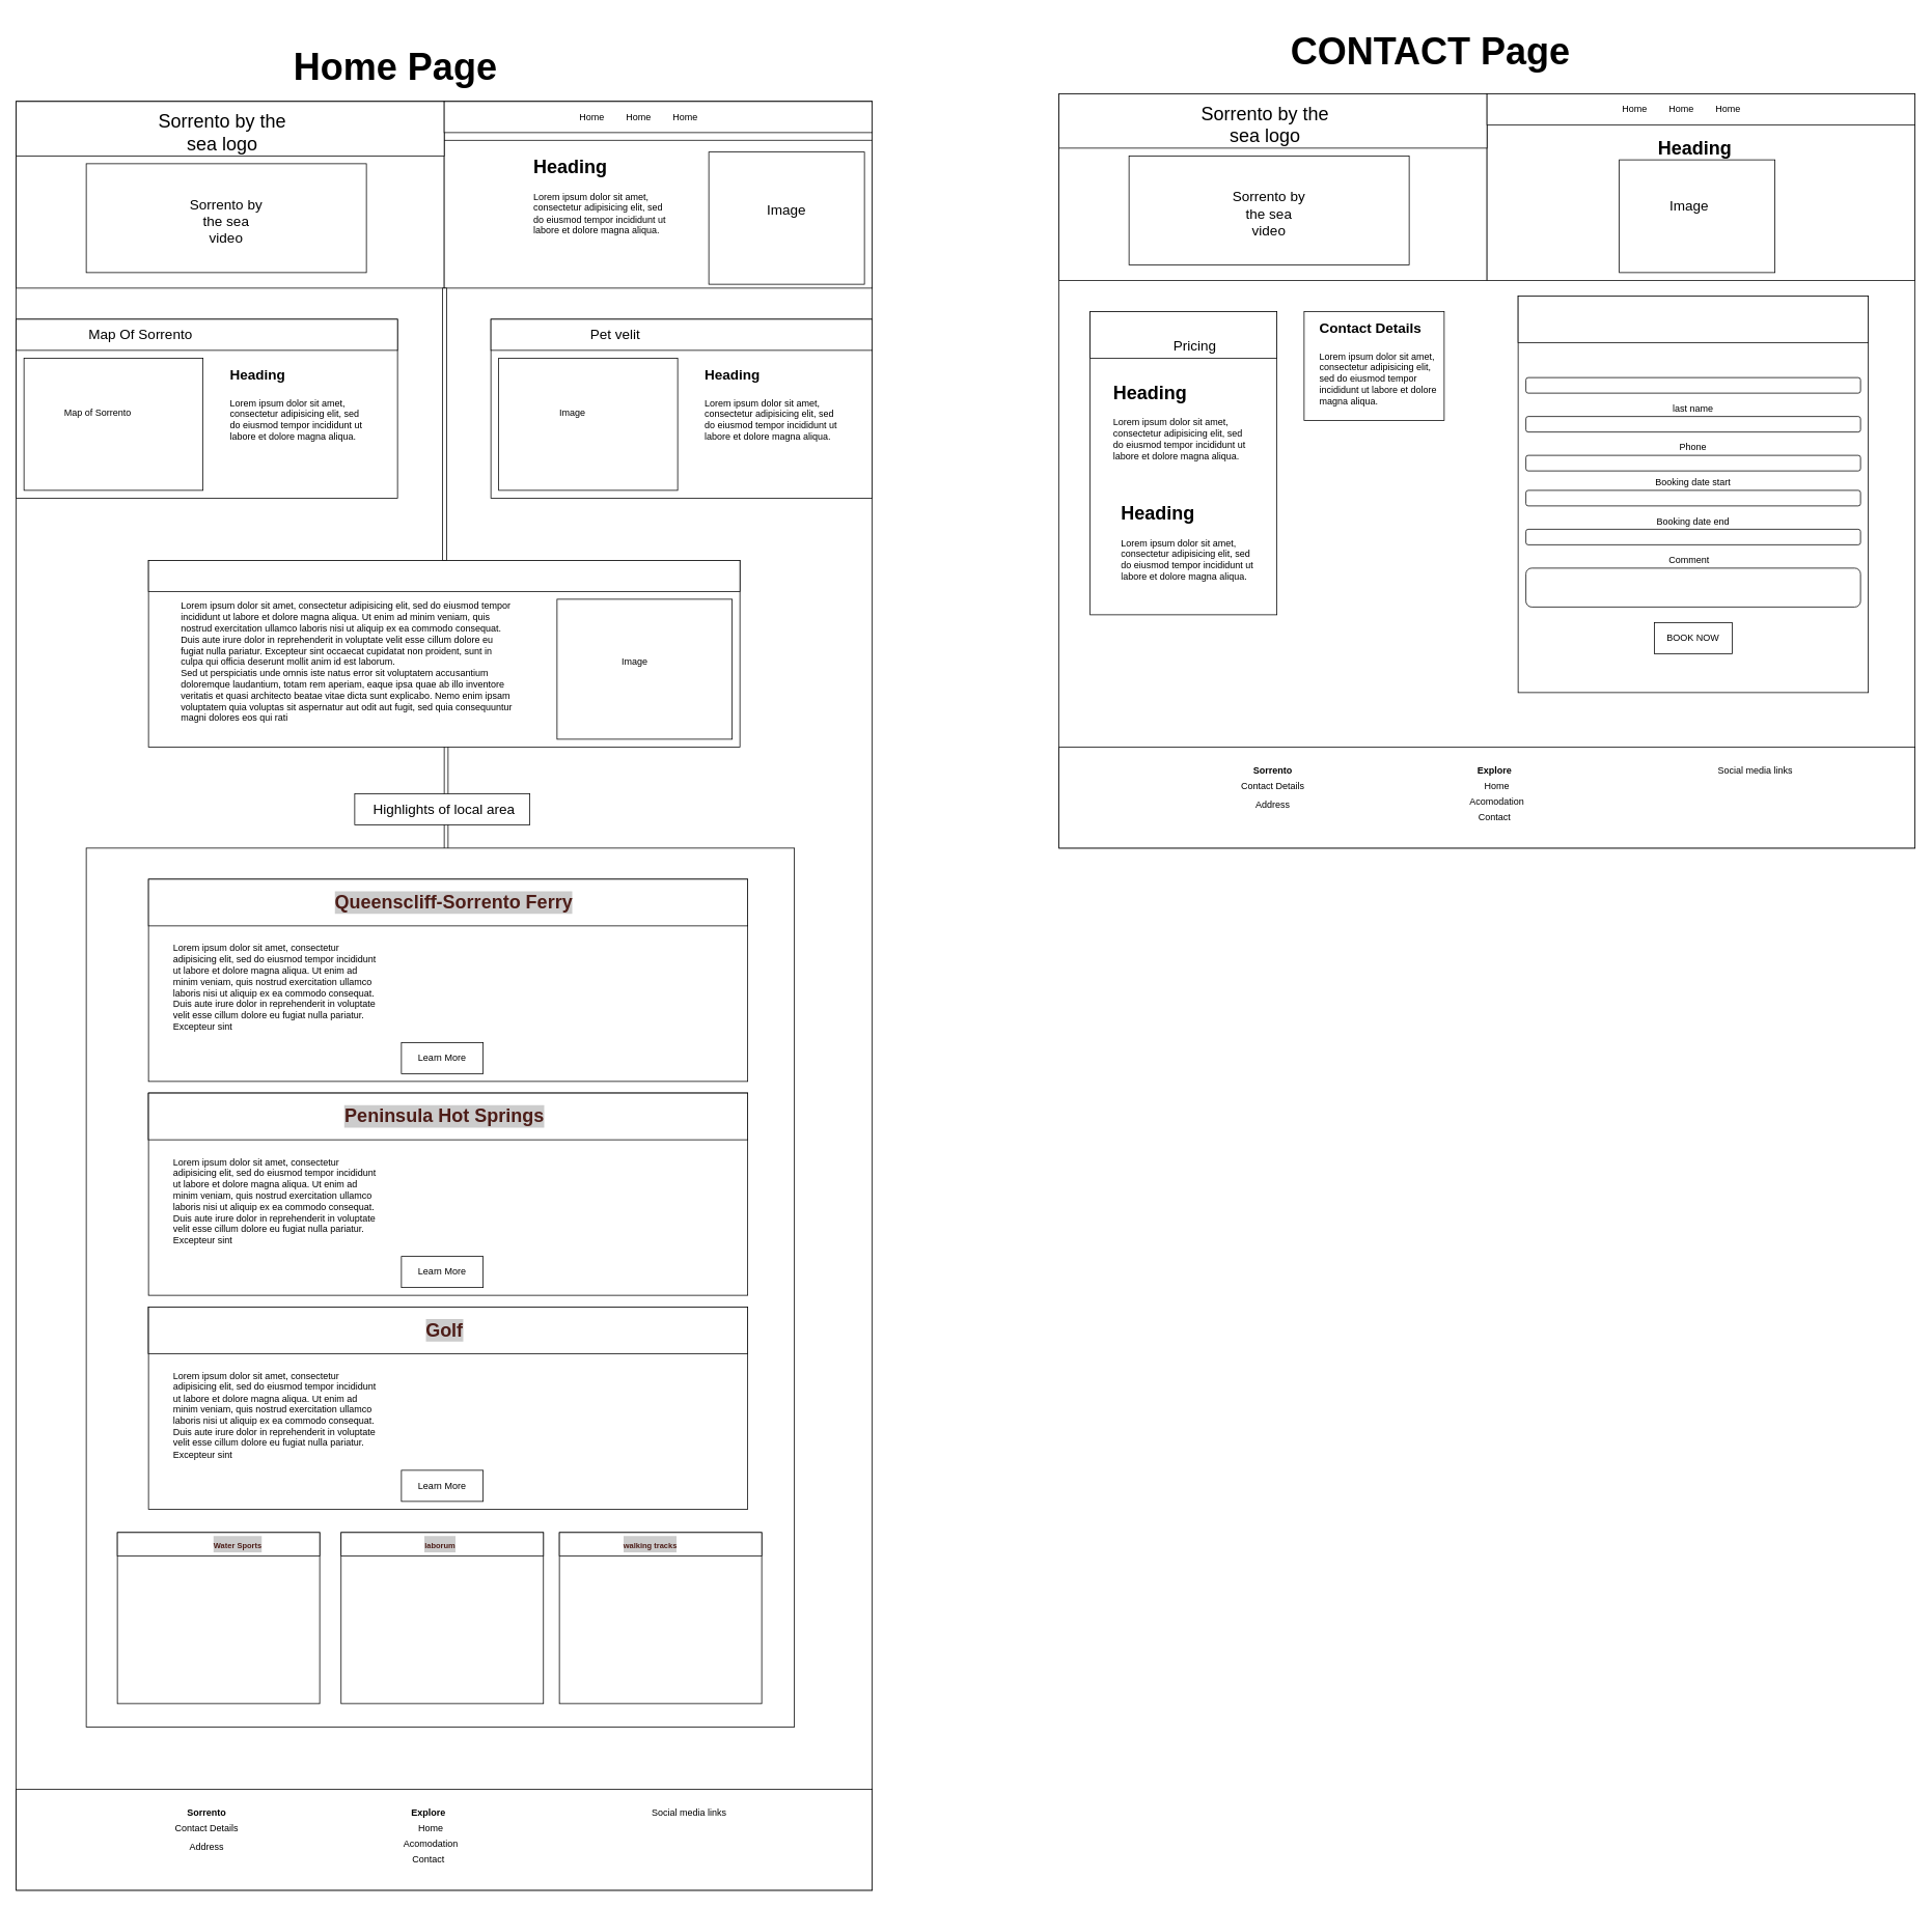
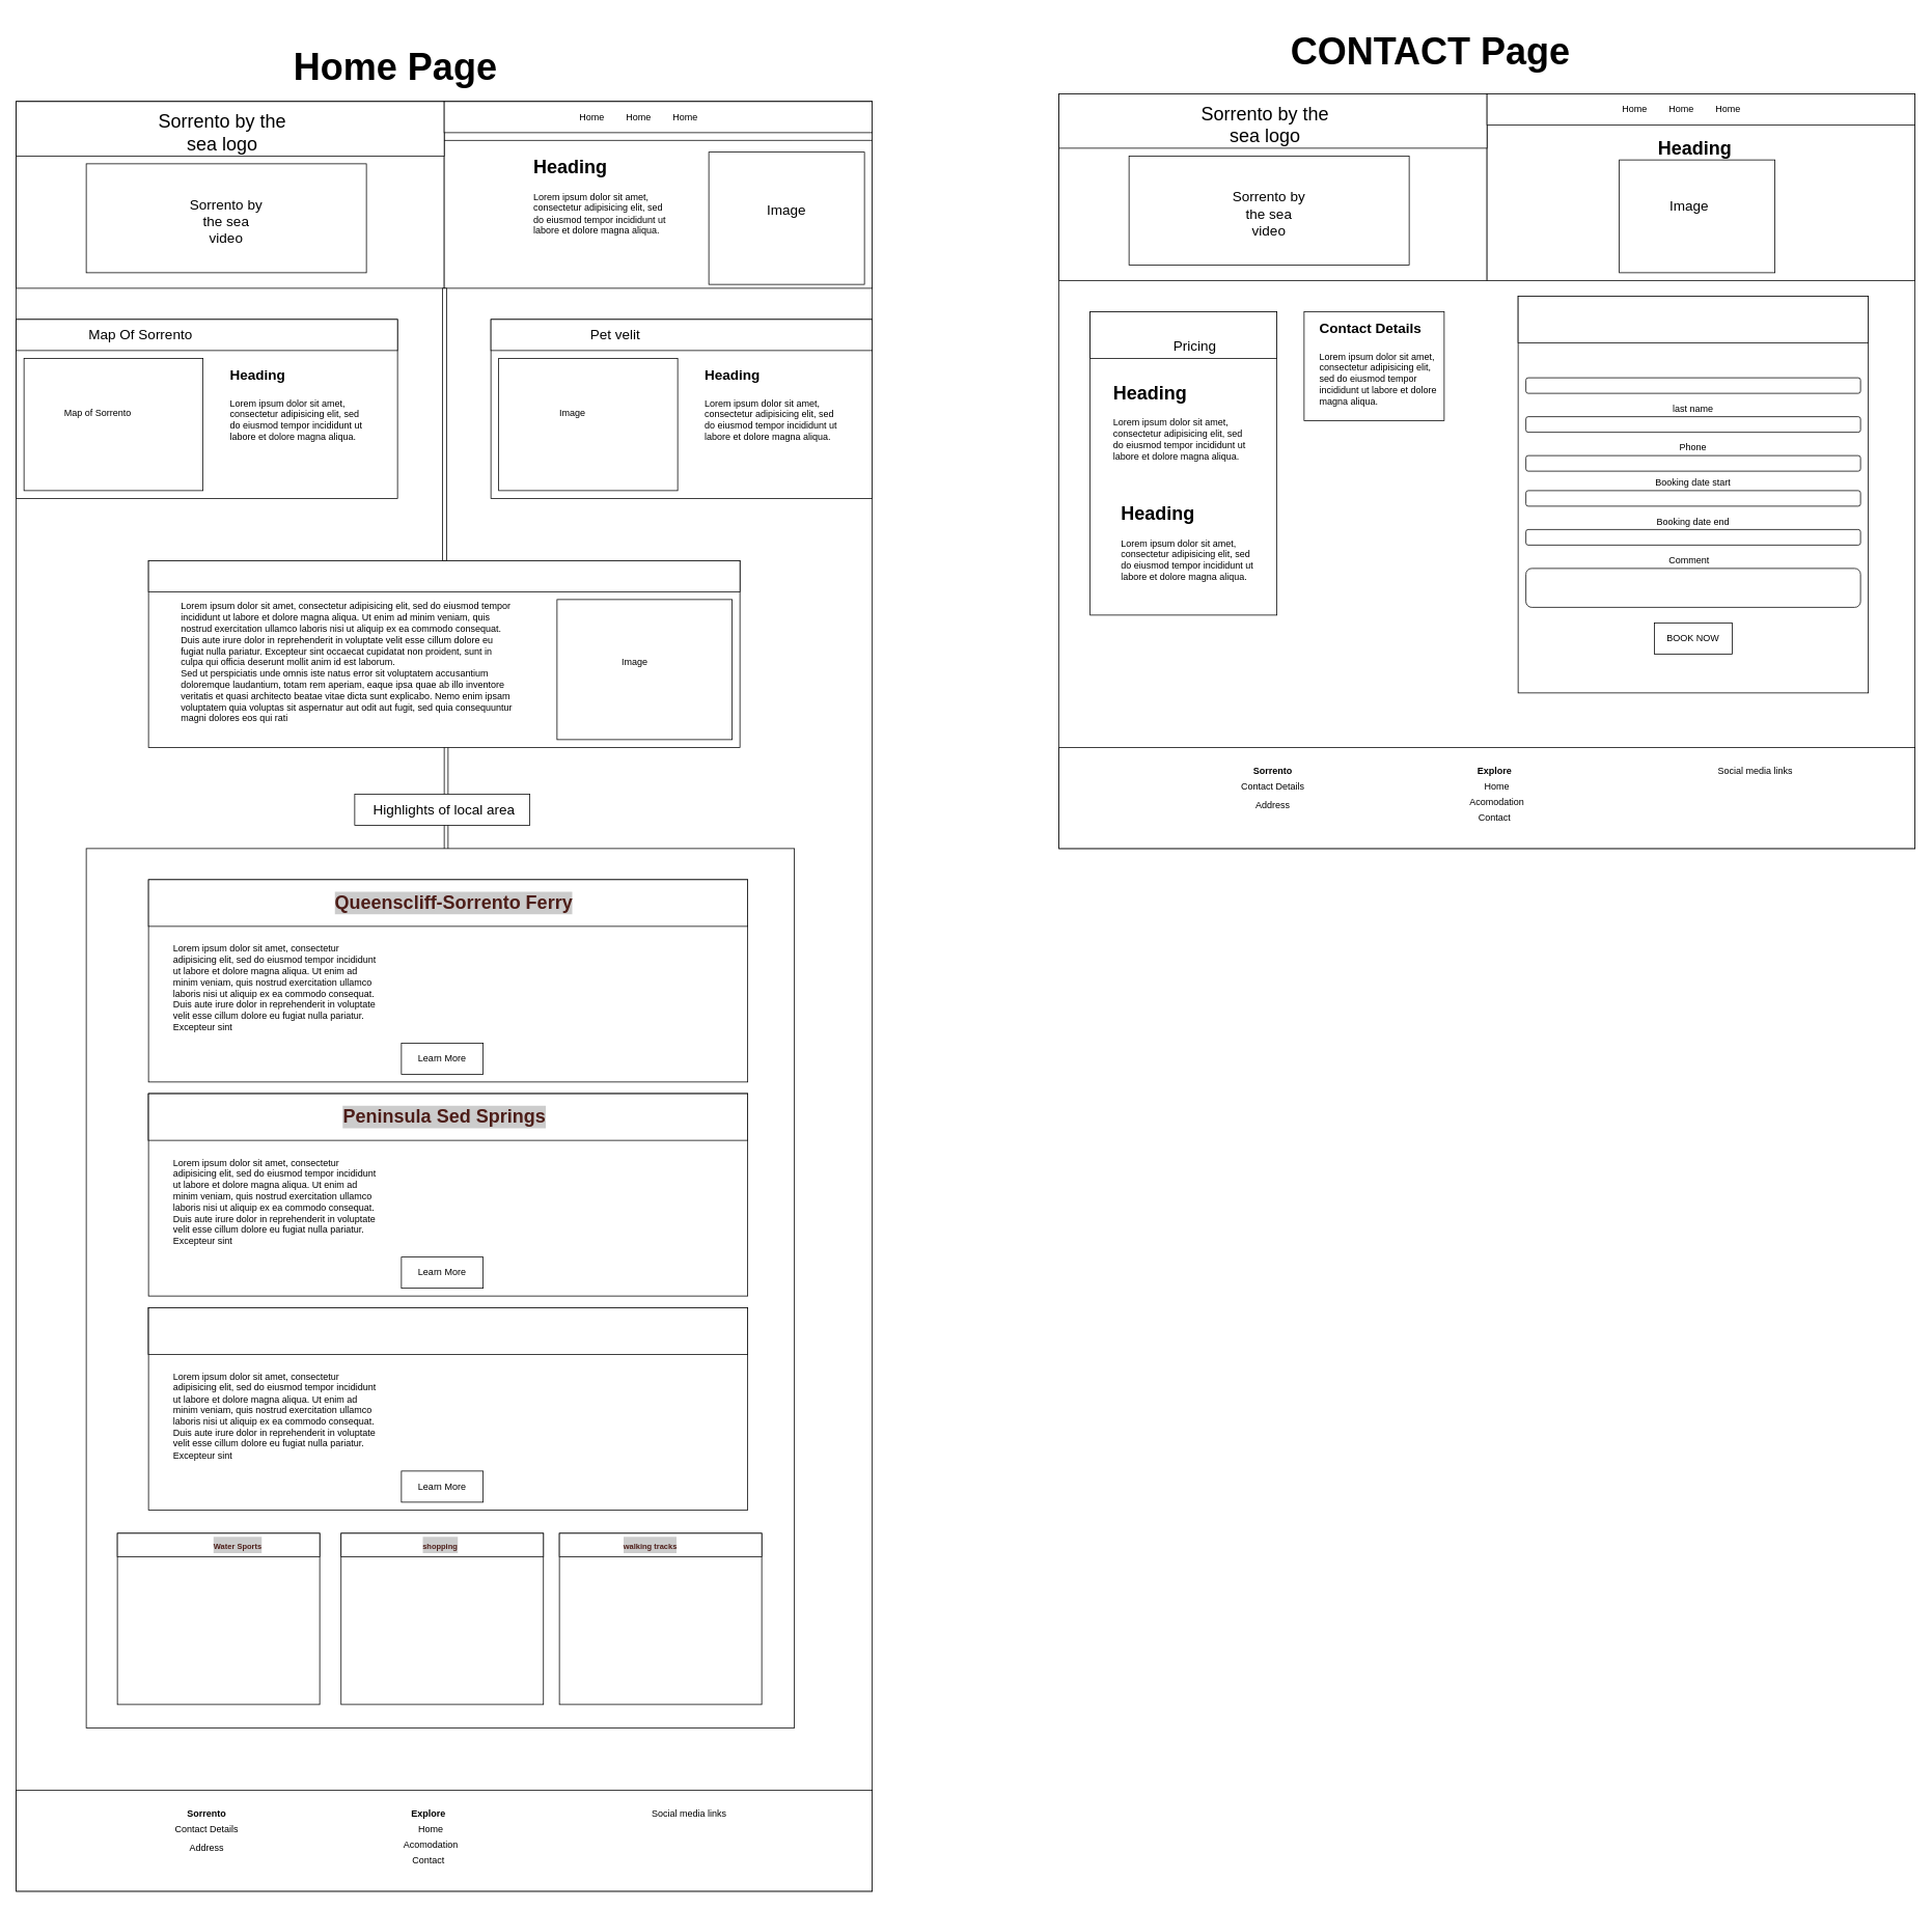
- <mxCell id="50" value="&lt;h2 style=&quot;padding: 0px ; margin: 0px ; font-size: 24px ; color: rgb(77 , 29 , 24) ; background-color: rgba(0 , 0 , 0 , 0.2) ; font-family: &amp;#34;helvetica&amp;#34; , &amp;#34;calibri&amp;#34; , sans-serif&quot;&gt;Peninsula Hot Springs&lt;/h2&gt;" style="text;html=1;strokeColor=none;fillColor=none;align=center;verticalAlign=middle;whiteSpace=wrap;rounded=0;" vertex="1" parent="1"><mxGeometry x="423" y="1425" width="295" height="20" as="geometry" /></mxCell>
+ <mxCell id="50" value="&lt;h2 style=&quot;padding: 0px ; margin: 0px ; font-size: 24px ; color: rgb(77 , 29 , 24) ; background-color: rgba(0 , 0 , 0 , 0.2) ; font-family: &amp;#34;helvetica&amp;#34; , &amp;#34;calibri&amp;#34; , sans-serif&quot;&gt;Peninsula Sed Springs&lt;/h2&gt;" style="text;html=1;strokeColor=none;fillColor=none;align=center;verticalAlign=middle;whiteSpace=wrap;rounded=0;" vertex="1" parent="1"><mxGeometry x="423" y="1425" width="295" height="20" as="geometry" /></mxCell>
- <mxCell id="57" value="&lt;h2 style=&quot;padding: 0px ; margin: 0px ; font-size: 24px ; color: rgb(77 , 29 , 24) ; background-color: rgba(0 , 0 , 0 , 0.2) ; font-family: &amp;#34;helvetica&amp;#34; , &amp;#34;calibri&amp;#34; , sans-serif&quot;&gt;Golf&lt;/h2&gt;" style="text;html=1;strokeColor=none;fillColor=none;align=center;verticalAlign=middle;whiteSpace=wrap;rounded=0;" vertex="1" parent="1"><mxGeometry x="423" y="1700" width="295" height="20" as="geometry" /></mxCell>
- <mxCell id="68" value="&lt;h2 style=&quot;padding: 0px ; margin: 0px ; color: rgb(77 , 29 , 24) ; background-color: rgba(0 , 0 , 0 , 0.2) ; font-family: &amp;#34;helvetica&amp;#34; , &amp;#34;calibri&amp;#34; , sans-serif&quot;&gt;&lt;font style=&quot;font-size: 10px&quot;&gt;laborum&lt;/font&gt;&lt;/h2&gt;" style="text;html=1;strokeColor=none;fillColor=none;align=center;verticalAlign=middle;whiteSpace=wrap;rounded=0;" vertex="1" parent="1"><mxGeometry x="520" y="1975" width="90" height="20" as="geometry" /></mxCell>
+ <mxCell id="68" value="&lt;h2 style=&quot;padding: 0px ; margin: 0px ; color: rgb(77 , 29 , 24) ; background-color: rgba(0 , 0 , 0 , 0.2) ; font-family: &amp;#34;helvetica&amp;#34; , &amp;#34;calibri&amp;#34; , sans-serif&quot;&gt;&lt;font style=&quot;font-size: 10px&quot;&gt;shopping&lt;/font&gt;&lt;/h2&gt;" style="text;html=1;strokeColor=none;fillColor=none;align=center;verticalAlign=middle;whiteSpace=wrap;rounded=0;" vertex="1" parent="1"><mxGeometry x="520" y="1975" width="90" height="20" as="geometry" /></mxCell>
